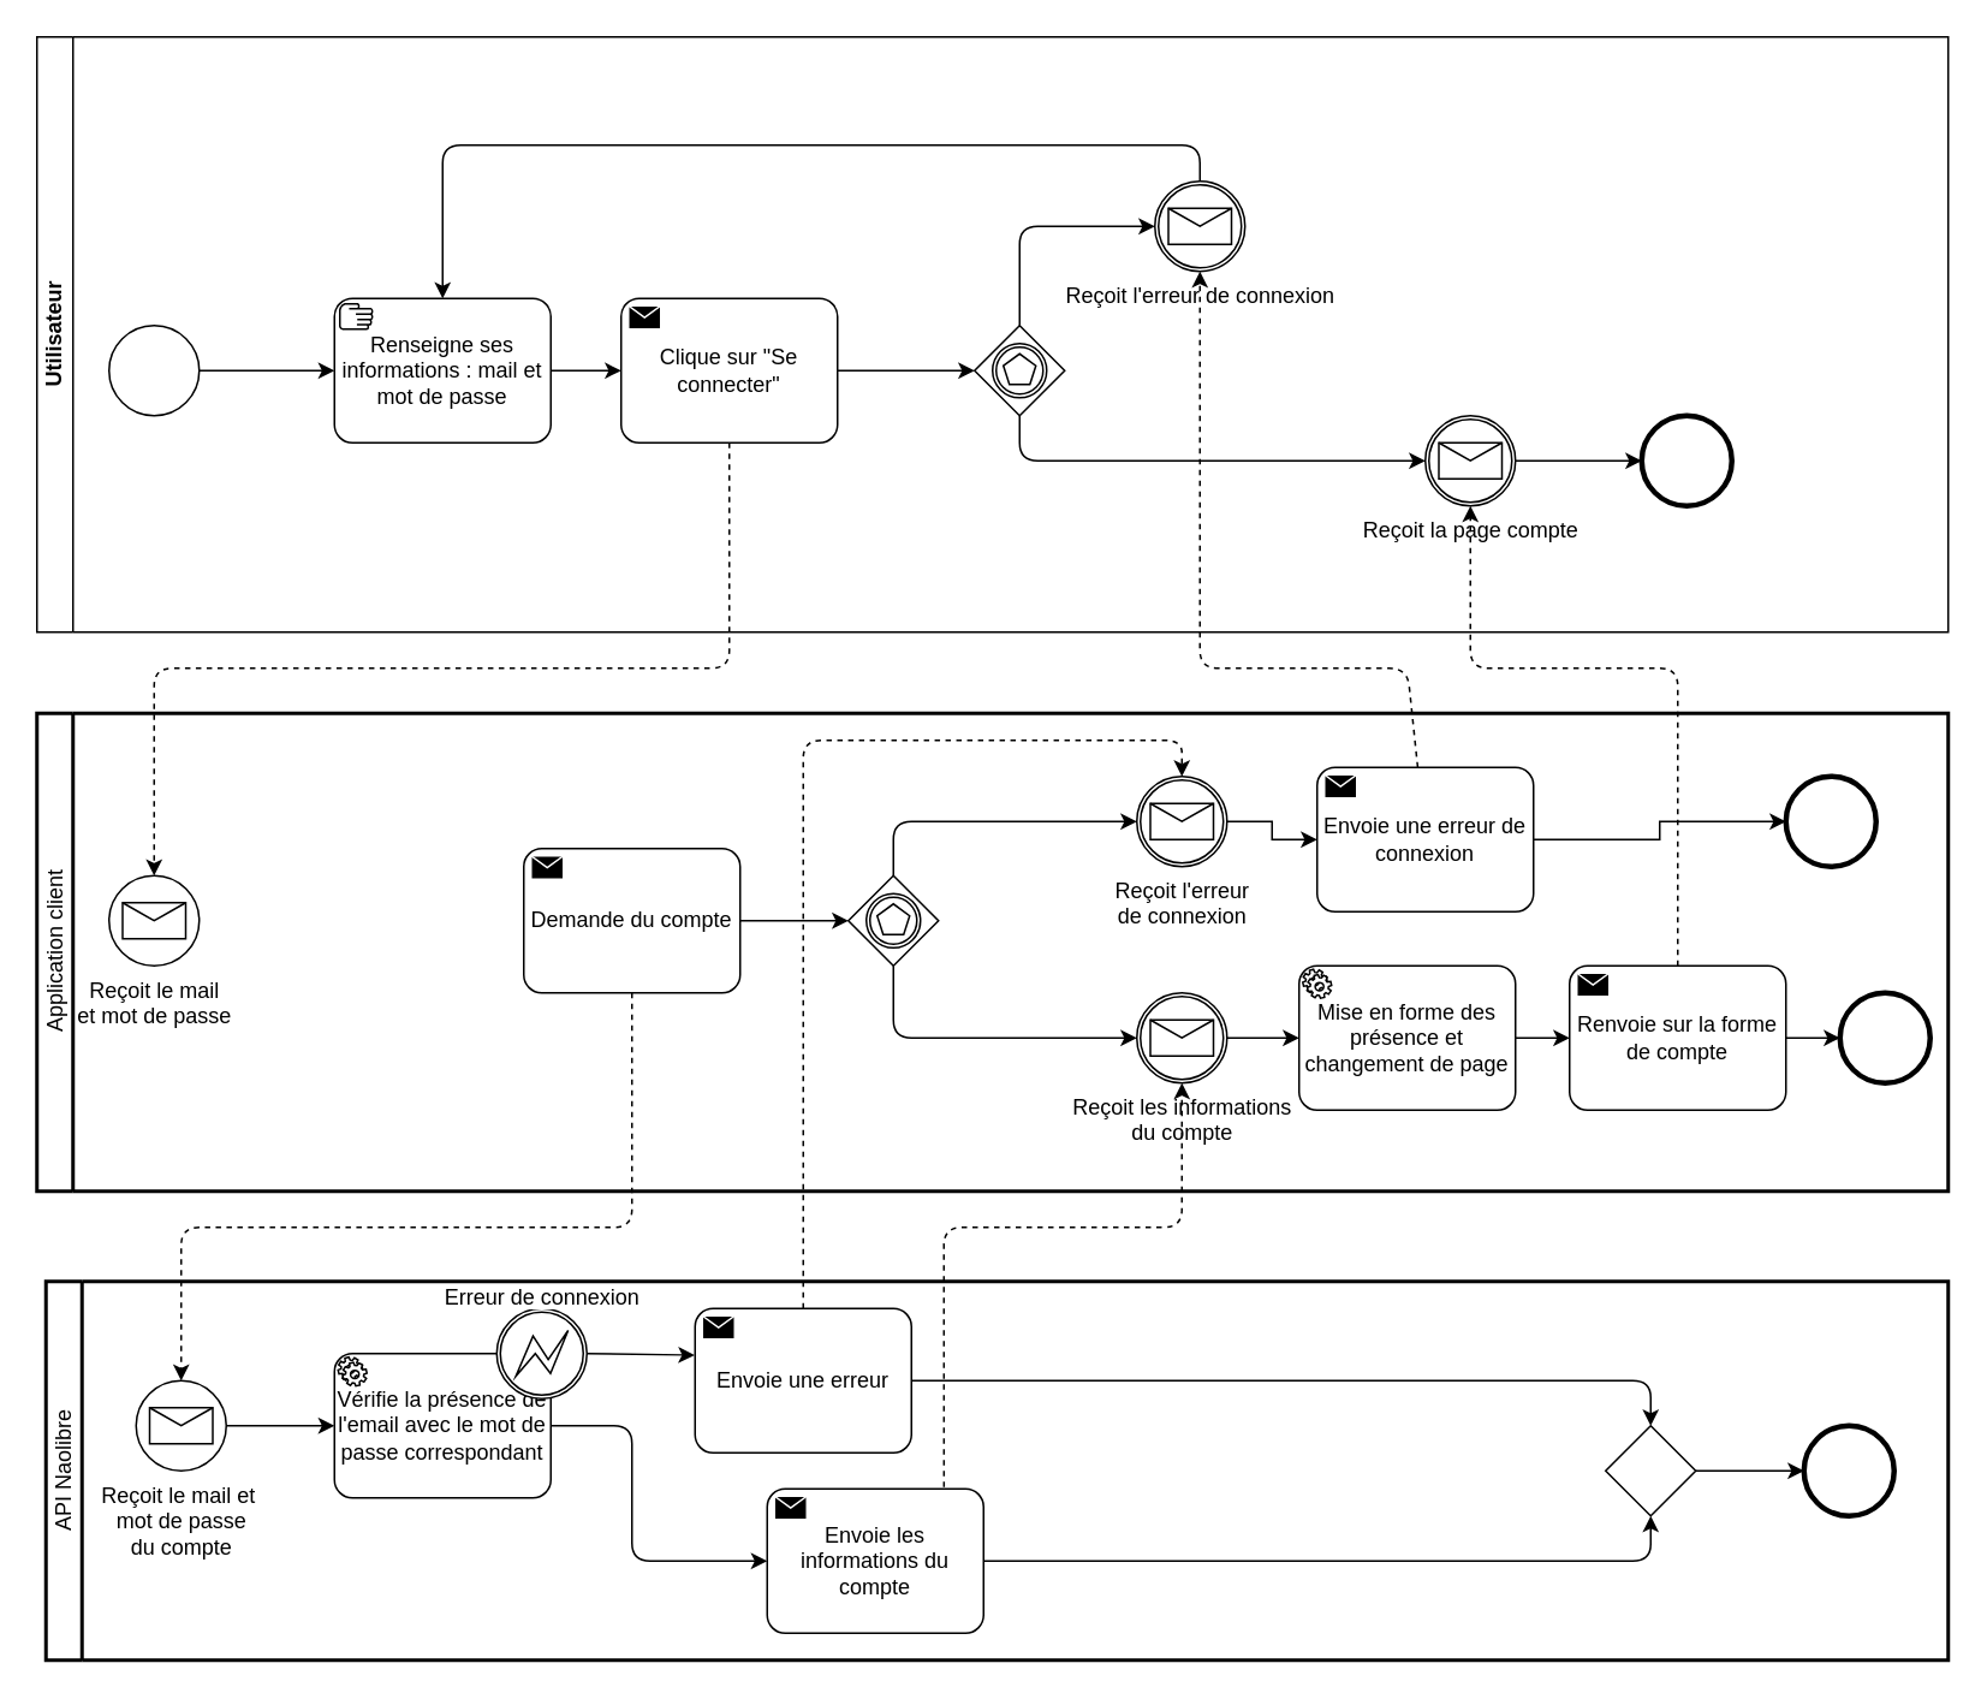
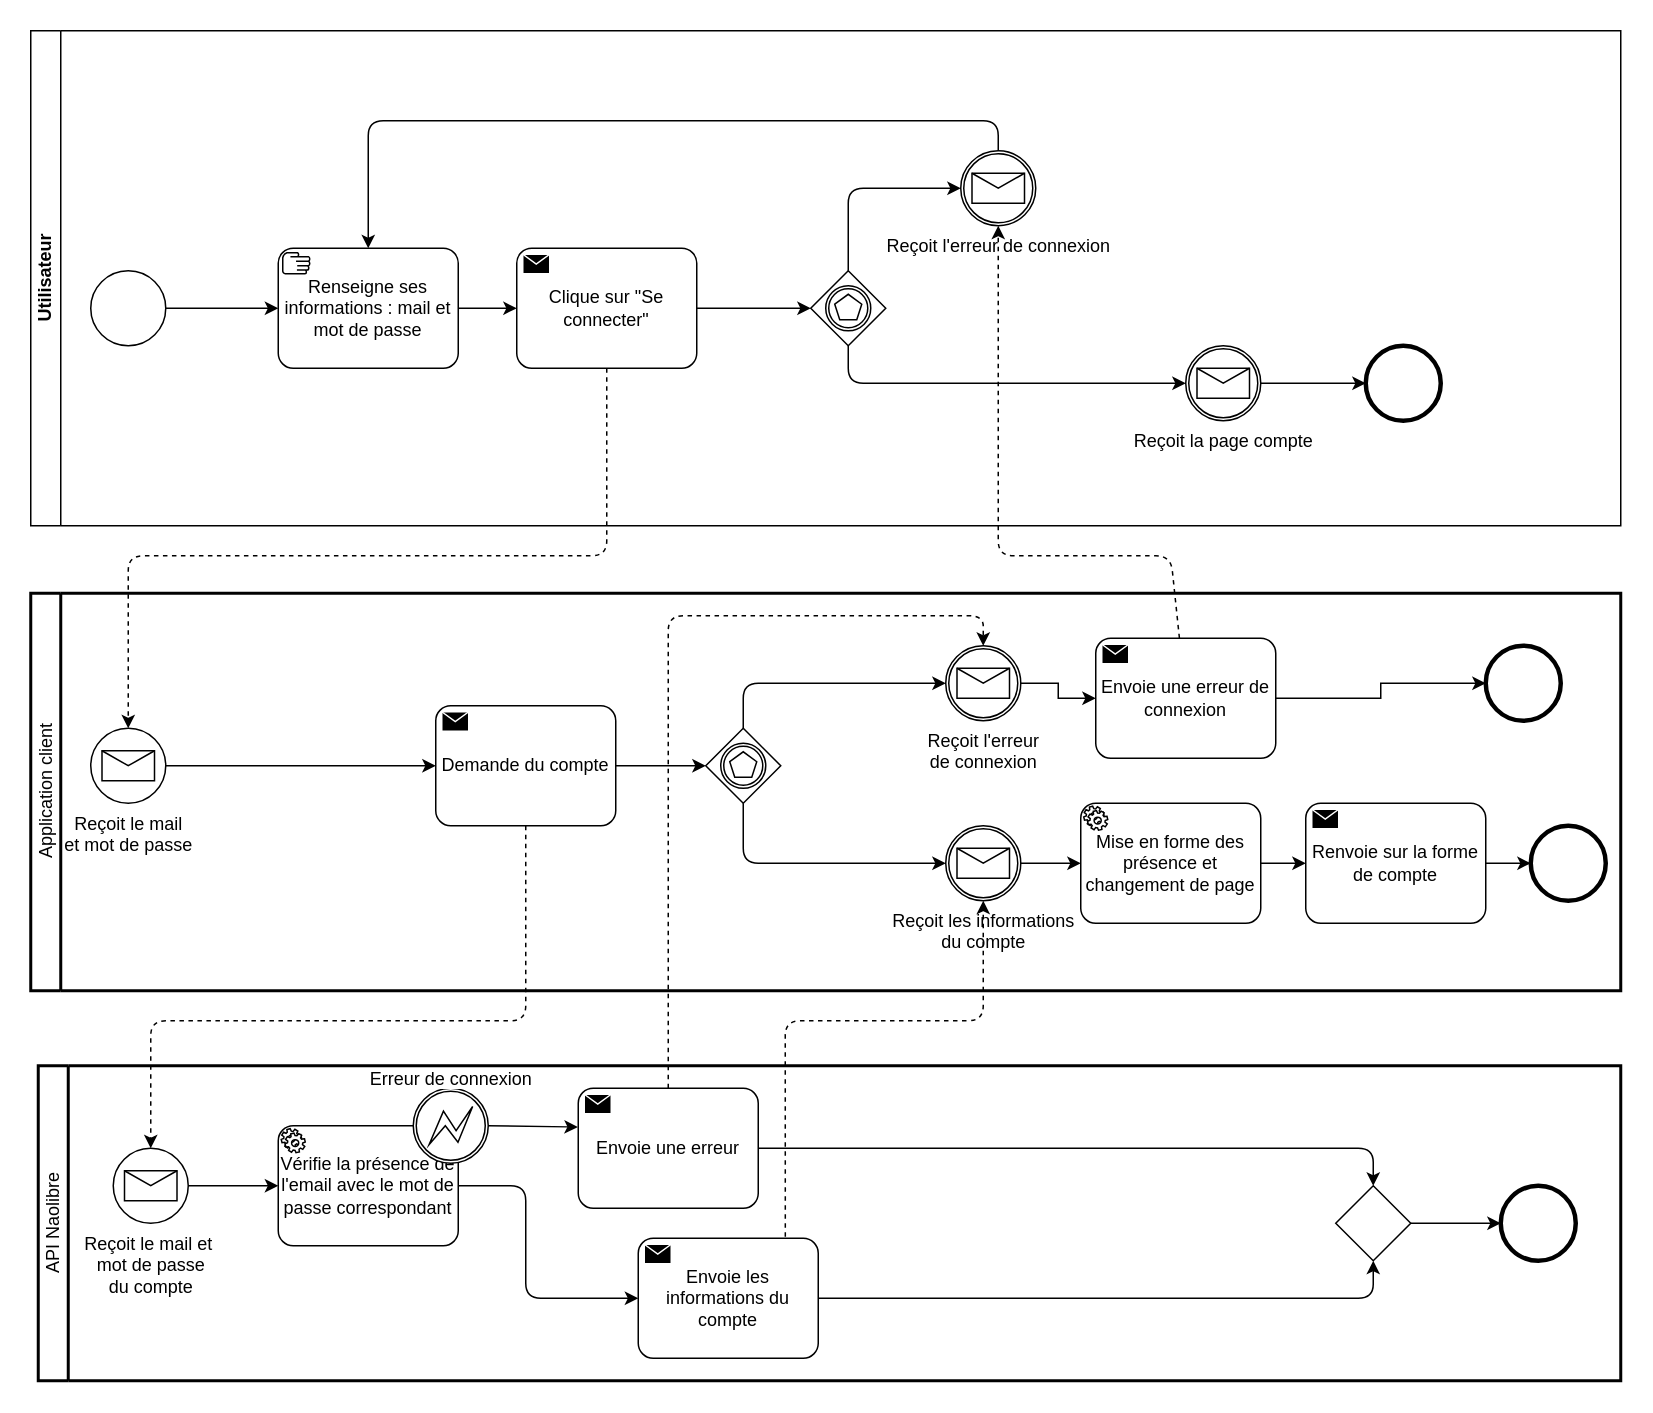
- <mxCell id="54" style="edgeStyle=none;html=1;dashed=1;" edge="1" parent="1" source="22" target="5"><mxGeometry relative="1" as="geometry"><Array as="points"><mxPoint x="930" y="370" /><mxPoint x="815" y="370" /></Array></mxGeometry></mxCell>
+ <mxCell id="18" style="edgeStyle=orthogonalEdgeStyle;rounded=0;orthogonalLoop=1;jettySize=auto;html=1;entryX=0;entryY=0.5;entryDx=0;entryDy=0;entryPerimeter=0;" parent="17" source="19" target="20" edge="1"><mxGeometry relative="1" as="geometry"><mxPoint x="130" y="115" as="targetPoint" /></mxGeometry></mxCell>
